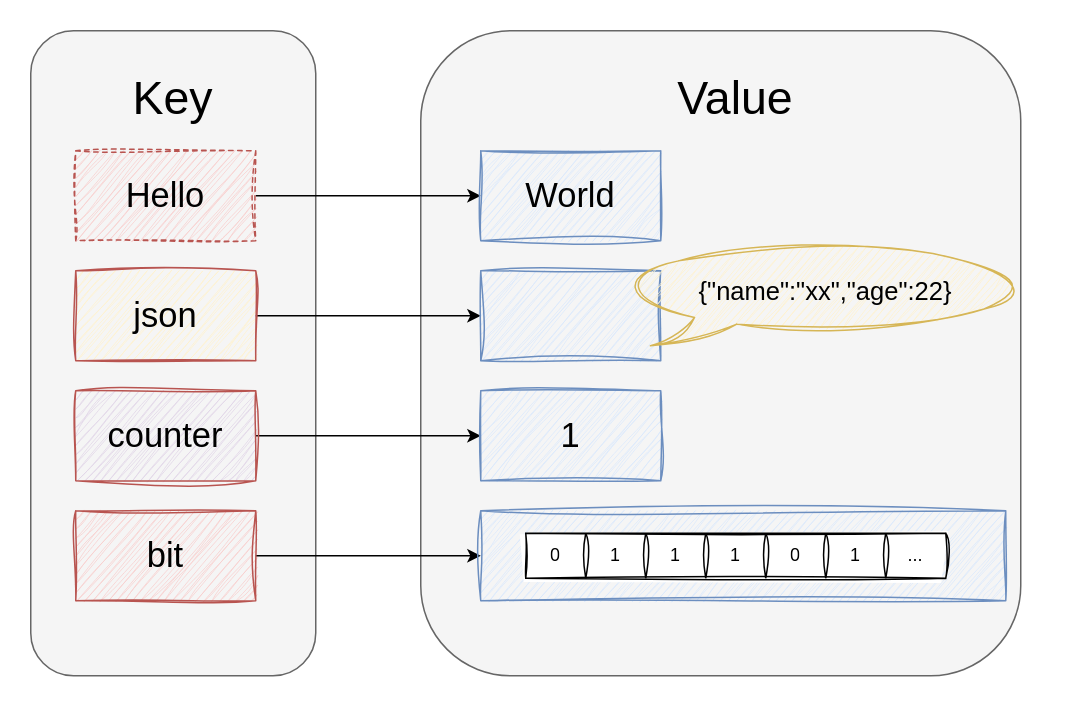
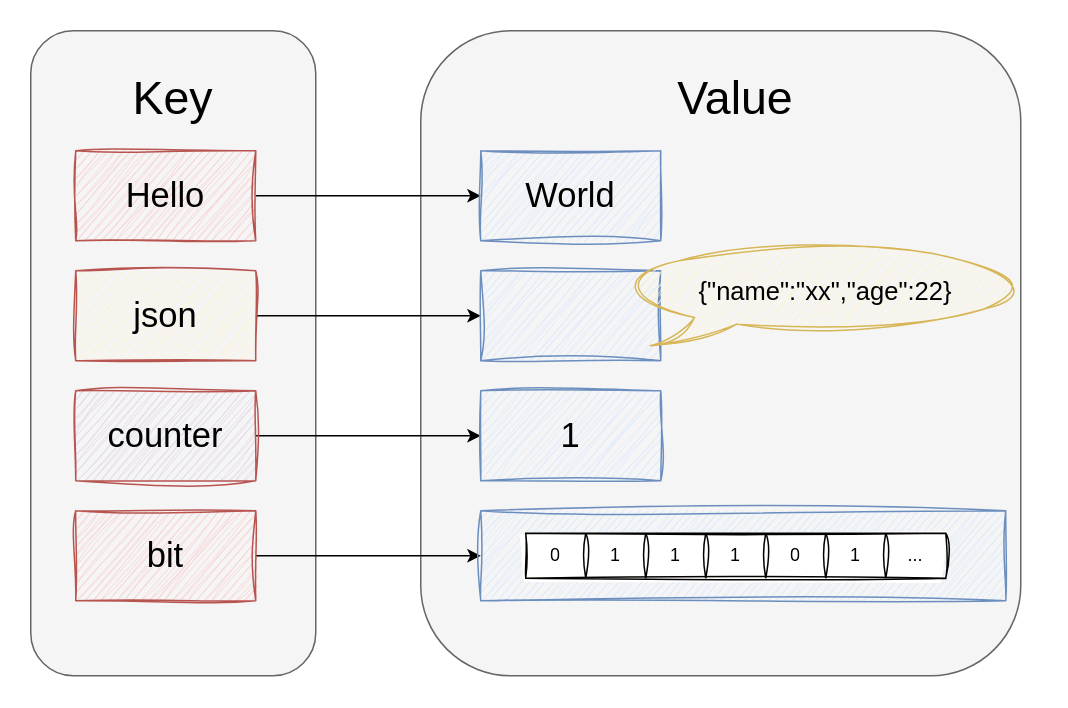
- <mxCell id="5" value="Hello" style="rounded=0;whiteSpace=wrap;html=1;fillColor=#f8cecc;strokeColor=#b85450;sketch=1;curveFitting=1;jiggle=2;fontSize=23;dashed=1;" vertex="1" parent="1"><mxGeometry x="50" y="100" width="120" height="60" as="geometry" /></mxCell>
+ <mxCell id="5" value="Hello" style="rounded=0;whiteSpace=wrap;html=1;fillColor=#f8cecc;strokeColor=#b85450;sketch=1;curveFitting=1;jiggle=2;fontSize=23;" vertex="1" parent="1"><mxGeometry x="50" y="100" width="120" height="60" as="geometry" /></mxCell>
